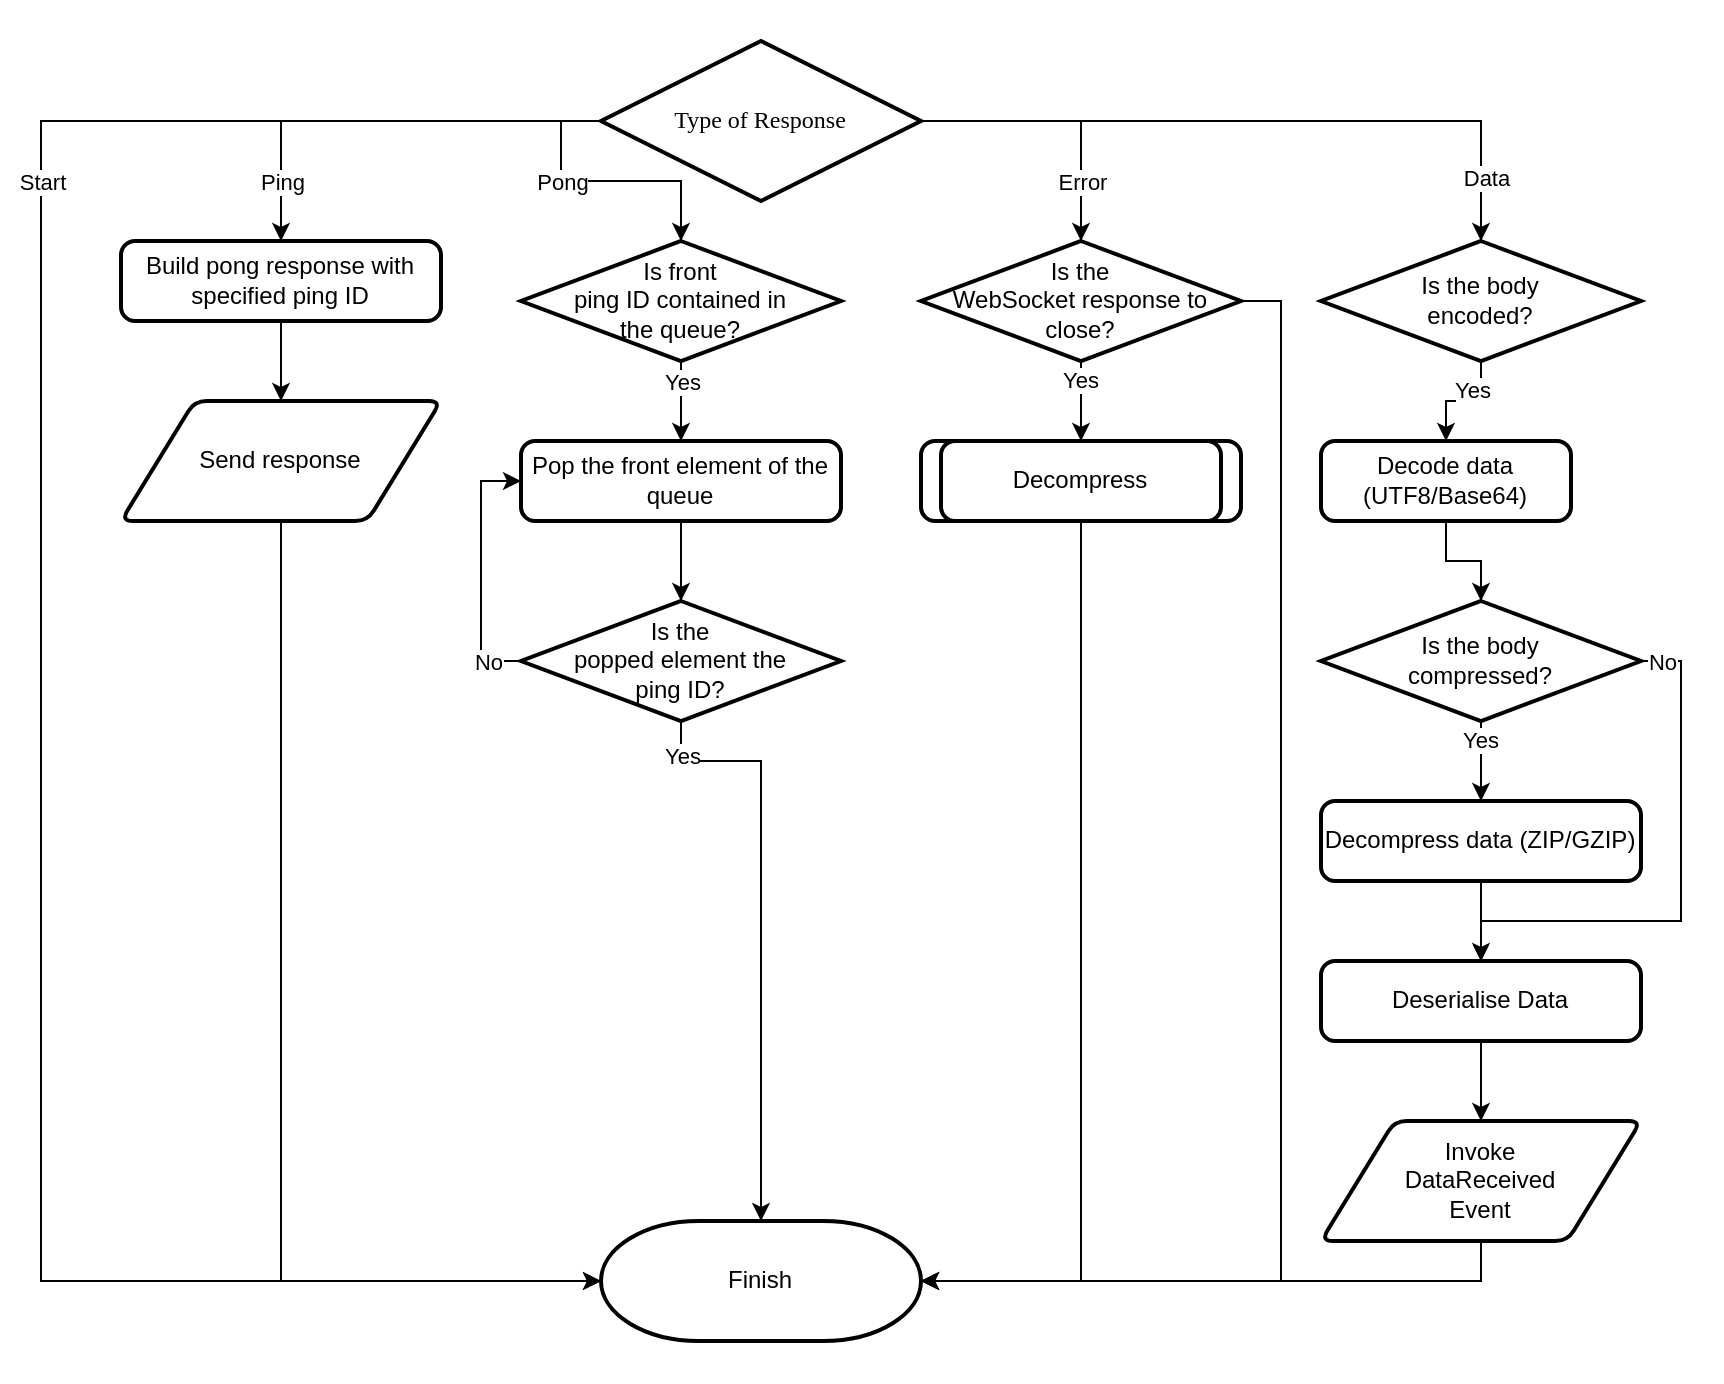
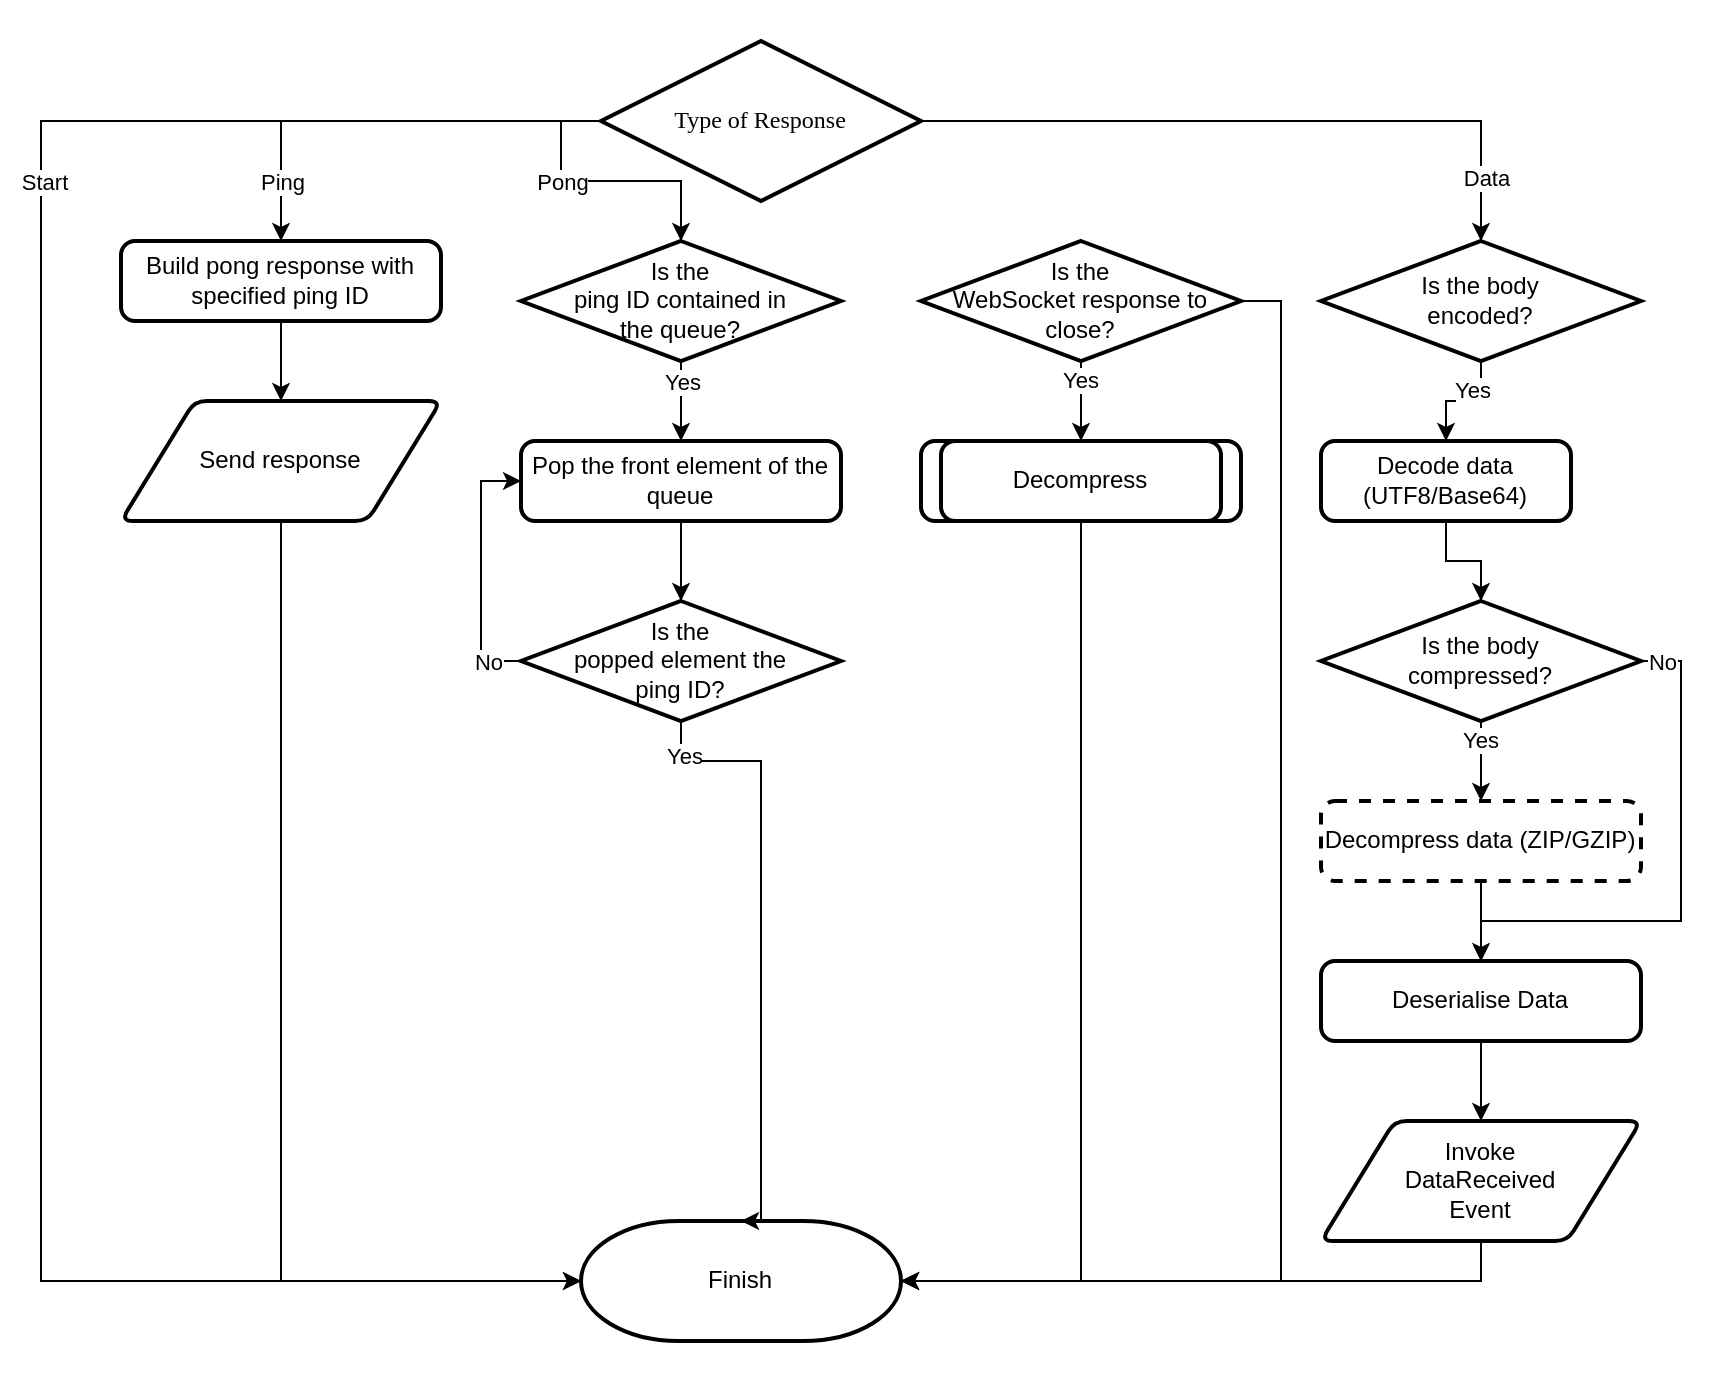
- <mxCell id="24" style="edgeStyle=orthogonalEdgeStyle;rounded=0;orthogonalLoop=1;jettySize=auto;html=1;exitX=1;exitY=0.5;exitDx=0;exitDy=0;exitPerimeter=0;entryX=0.5;entryY=0;entryDx=0;entryDy=0;entryPerimeter=0;" edge="1" parent="1" source="4" target="27"><mxGeometry relative="1" as="geometry"><mxPoint x="560" y="70" as="sourcePoint" /><mxPoint x="540" y="180" as="targetPoint" /><Array as="points"><mxPoint x="540" y="60" /></Array></mxGeometry></mxCell>
- <mxCell id="25" value="Error" style="edgeLabel;html=1;align=center;verticalAlign=middle;resizable=0;points=[];" vertex="1" connectable="0" parent="24"><mxGeometry x="0.767" y="-1" relative="1" as="geometry"><mxPoint x="1" y="-14" as="offset" /></mxGeometry></mxCell>
- <mxCell id="18" value="Is front&lt;div&gt;ping ID contained&amp;nbsp;&lt;span style=&quot;background-color: transparent; color: light-dark(rgb(0, 0, 0), rgb(255, 255, 255));&quot;&gt;in&lt;/span&gt;&lt;/div&gt;&lt;div&gt;&lt;span style=&quot;background-color: transparent; color: light-dark(rgb(0, 0, 0), rgb(255, 255, 255));&quot;&gt;the queue?&lt;/span&gt;&lt;/div&gt;" style="strokeWidth=2;html=1;shape=mxgraph.flowchart.decision;whiteSpace=wrap;" vertex="1" parent="1"><mxGeometry x="260" y="120" width="160" height="60" as="geometry" /></mxCell>
+ <mxCell id="18" value="Is the&lt;div&gt;ping ID contained&amp;nbsp;&lt;span style=&quot;background-color: transparent; color: light-dark(rgb(0, 0, 0), rgb(255, 255, 255));&quot;&gt;in&lt;/span&gt;&lt;/div&gt;&lt;div&gt;&lt;span style=&quot;background-color: transparent; color: light-dark(rgb(0, 0, 0), rgb(255, 255, 255));&quot;&gt;the queue?&lt;/span&gt;&lt;/div&gt;" style="strokeWidth=2;html=1;shape=mxgraph.flowchart.decision;whiteSpace=wrap;" vertex="1" parent="1"><mxGeometry x="260" y="120" width="160" height="60" as="geometry" /></mxCell>
- <mxCell id="43" value="Decompress data (ZIP/GZIP)" style="rounded=1;whiteSpace=wrap;html=1;absoluteArcSize=1;arcSize=14;strokeWidth=2;" vertex="1" parent="1"><mxGeometry x="660" y="400" width="160" height="40" as="geometry" /></mxCell>
+ <mxCell id="43" value="Decompress data (ZIP/GZIP)" style="rounded=1;whiteSpace=wrap;html=1;absoluteArcSize=1;arcSize=14;strokeWidth=2;dashed=1;" vertex="1" parent="1"><mxGeometry x="660" y="400" width="160" height="40" as="geometry" /></mxCell>
- <mxCell id="5" value="Finish" style="strokeWidth=2;html=1;shape=mxgraph.flowchart.terminator;whiteSpace=wrap;" vertex="1" parent="1"><mxGeometry x="300" y="610" width="160" height="60" as="geometry" /></mxCell>
+ <mxCell id="5" value="Finish" style="strokeWidth=2;html=1;shape=mxgraph.flowchart.terminator;whiteSpace=wrap;" vertex="1" parent="1"><mxGeometry x="290" y="610" width="160" height="60" as="geometry" /></mxCell>
